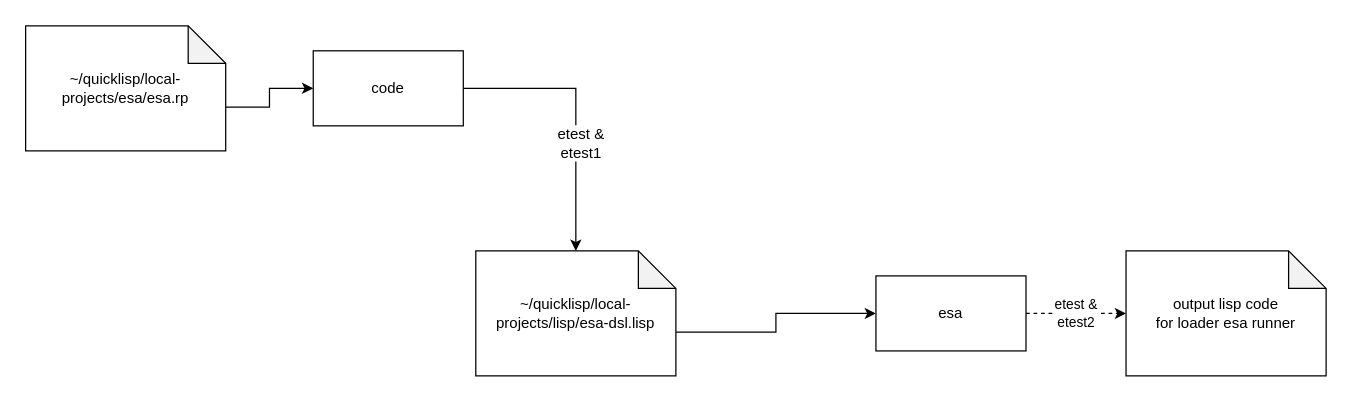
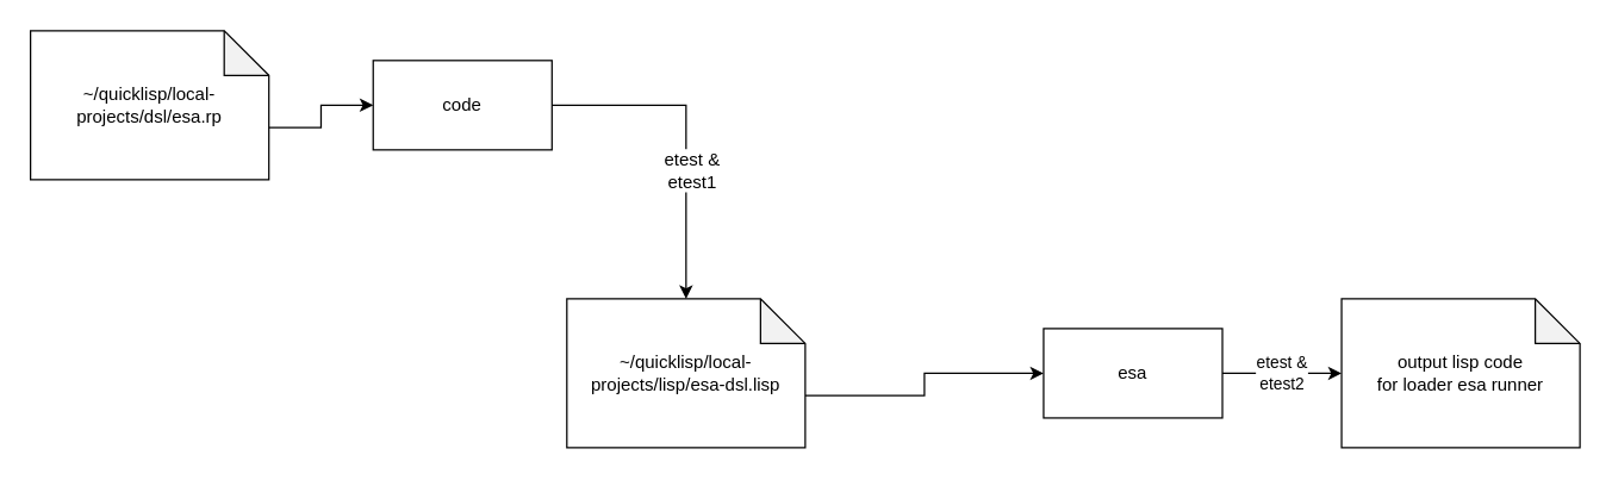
- <mxCell id="6" value="~/quicklisp/local-projects/esa/esa.rp" style="shape=note;whiteSpace=wrap;html=1;backgroundOutline=1;darkOpacity=0.05;" vertex="1" parent="1"><mxGeometry x="20" y="20" width="160" height="100" as="geometry" /></mxCell>
+ <mxCell id="6" value="~/quicklisp/local-projects/dsl/esa.rp" style="shape=note;whiteSpace=wrap;html=1;backgroundOutline=1;darkOpacity=0.05;" vertex="1" parent="1"><mxGeometry x="20" y="20" width="160" height="100" as="geometry" /></mxCell>
- <mxCell id="9" value="etest &amp;amp;&lt;br&gt;etest2" style="edgeStyle=orthogonalEdgeStyle;rounded=0;orthogonalLoop=1;jettySize=auto;html=1;exitX=1;exitY=0.5;exitDx=0;exitDy=0;entryX=0;entryY=0.5;entryDx=0;entryDy=0;entryPerimeter=0;dashed=1;" edge="1" parent="1" source="10" target="11"><mxGeometry relative="1" as="geometry" /></mxCell>
+ <mxCell id="9" value="etest &amp;amp;&lt;br&gt;etest2" style="edgeStyle=orthogonalEdgeStyle;rounded=0;orthogonalLoop=1;jettySize=auto;html=1;exitX=1;exitY=0.5;exitDx=0;exitDy=0;entryX=0;entryY=0.5;entryDx=0;entryDy=0;entryPerimeter=0;" edge="1" parent="1" source="10" target="11"><mxGeometry relative="1" as="geometry" /></mxCell>
